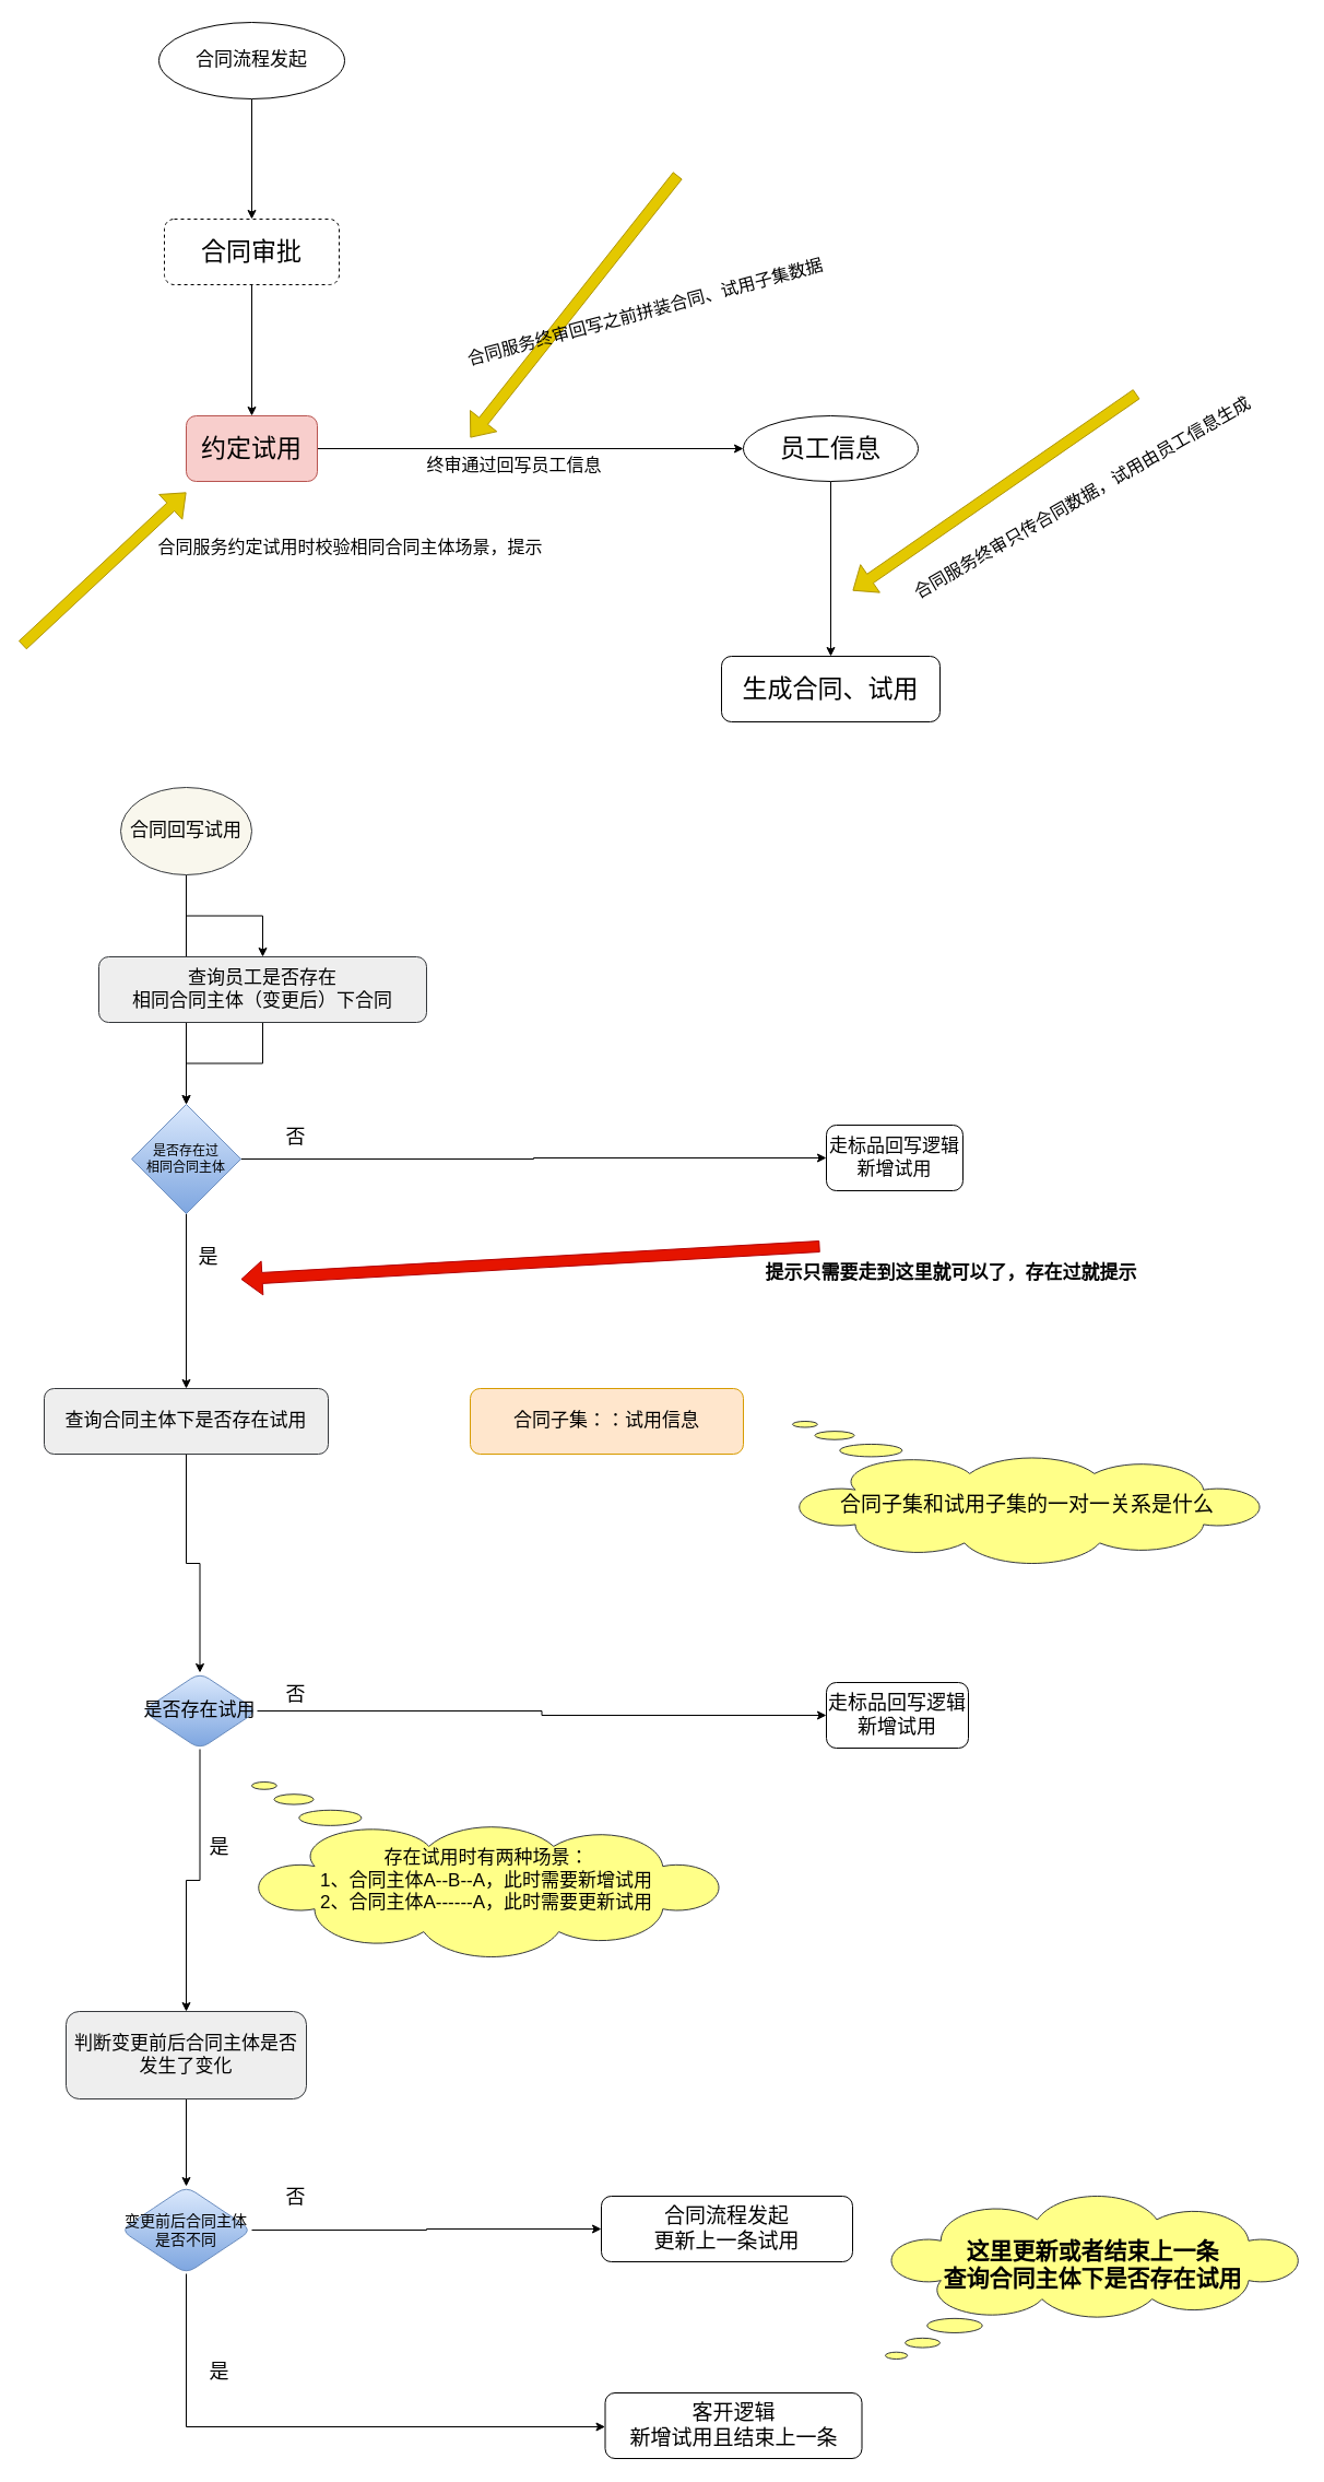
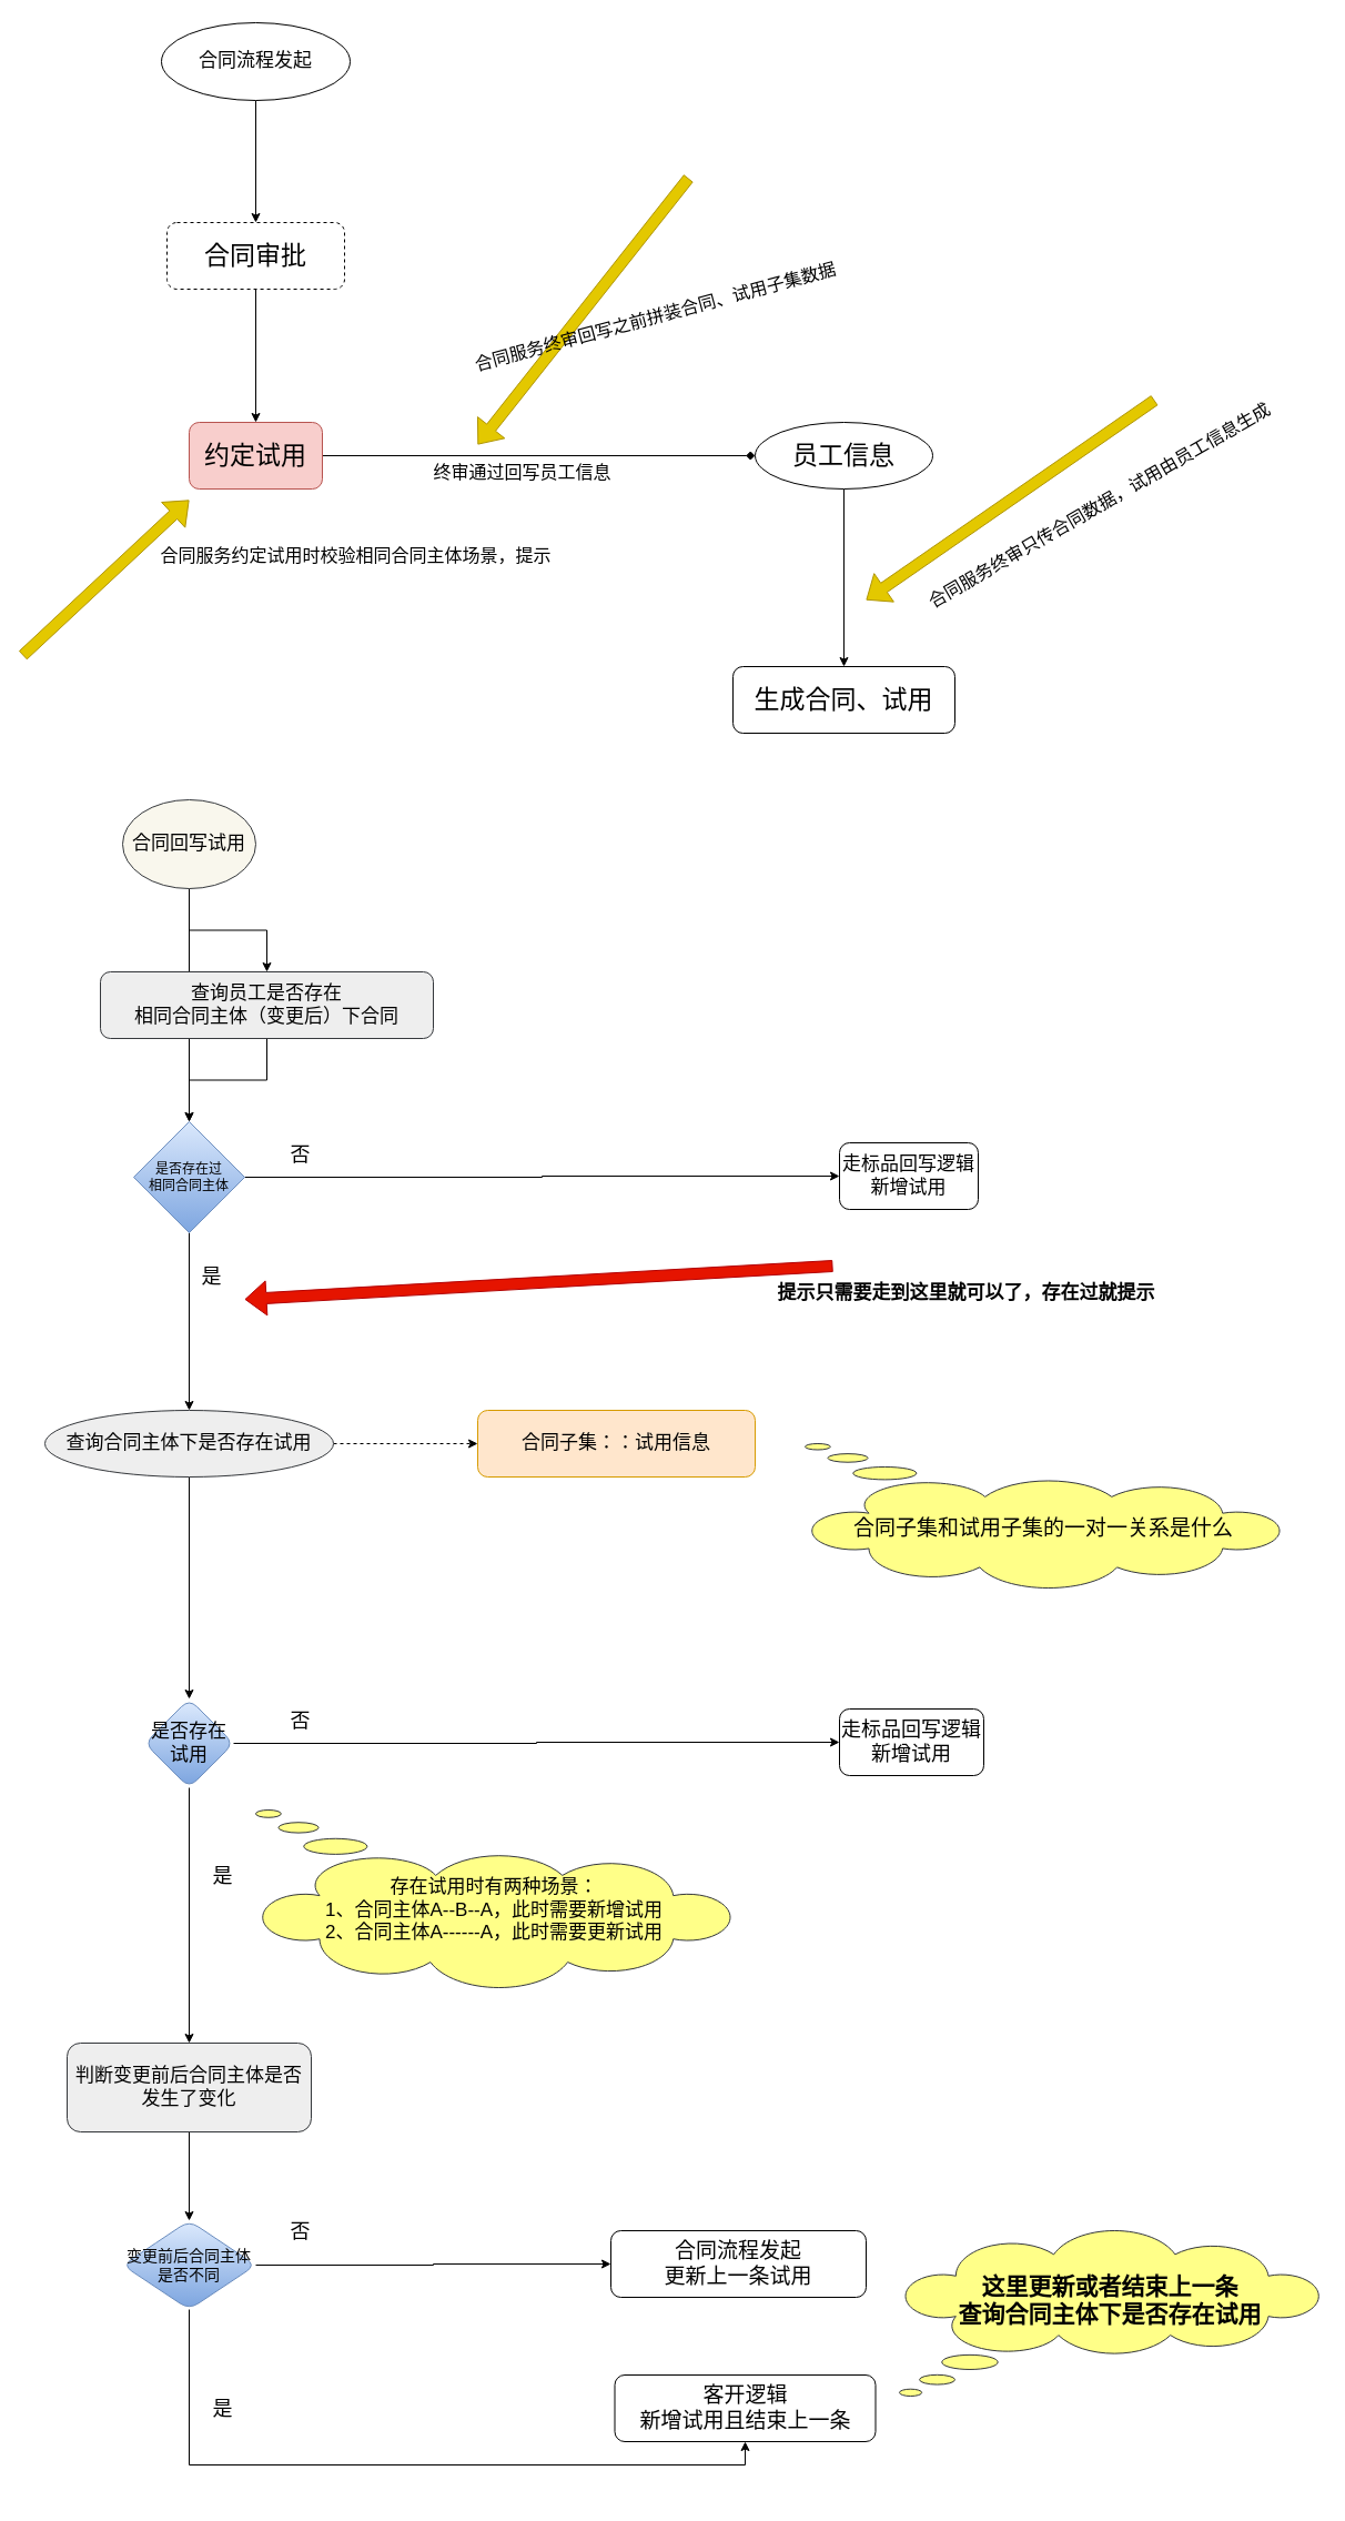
- <mxCell id="4" style="edgeStyle=orthogonalEdgeStyle;rounded=0;orthogonalLoop=1;jettySize=auto;html=1;" edge="1" parent="1" source="5" target="7"><mxGeometry relative="1" as="geometry"><mxPoint x="690" y="410" as="targetPoint" /></mxGeometry></mxCell>
+ <mxCell id="4" style="edgeStyle=orthogonalEdgeStyle;rounded=0;orthogonalLoop=1;jettySize=auto;html=1;endArrow=diamond;" edge="1" parent="1" source="5" target="7"><mxGeometry relative="1" as="geometry"><mxPoint x="690" y="410" as="targetPoint" /></mxGeometry></mxCell>
- <mxCell id="23" value="查询合同主体下是否存在试用" style="rounded=1;whiteSpace=wrap;html=1;fontSize=17;fillColor=#eeeeee;strokeColor=#36393d;" vertex="1" parent="1"><mxGeometry x="40" y="1270" width="260" height="60" as="geometry" /></mxCell>
+ <mxCell id="23" value="查询合同主体下是否存在试用" style="ellipse;whiteSpace=wrap;html=1;fontSize=17;fillColor=#eeeeee;strokeColor=#36393d;" vertex="1" parent="1"><mxGeometry x="40" y="1270" width="260" height="60" as="geometry" /></mxCell>
+ <mxCell id="22" style="edgeStyle=orthogonalEdgeStyle;rounded=0;orthogonalLoop=1;jettySize=auto;html=1;dashed=1;" edge="1" parent="1" source="23" target="27"><mxGeometry relative="1" as="geometry" /></mxCell>
- <mxCell id="26" value="是否存在试用" style="rhombus;whiteSpace=wrap;html=1;fontSize=17;rounded=1;fillColor=#dae8fc;gradientColor=#7ea6e0;strokeColor=#6c8ebf;" vertex="1" parent="1"><mxGeometry x="130" y="1530" width="105" height="70" as="geometry" /></mxCell>
+ <mxCell id="26" value="是否存在试用" style="rhombus;whiteSpace=wrap;html=1;fontSize=17;rounded=1;fillColor=#dae8fc;gradientColor=#7ea6e0;strokeColor=#6c8ebf;" vertex="1" parent="1"><mxGeometry x="130" y="1530" width="80" height="80" as="geometry" /></mxCell>
- <mxCell id="49" value="&lt;span style=&quot;font-size: 19px;&quot;&gt;客开逻辑&lt;br style=&quot;font-size: 19px;&quot;&gt;新增试用且结束上一条&lt;/span&gt;" style="whiteSpace=wrap;html=1;fontSize=19;rounded=1;" vertex="1" parent="1"><mxGeometry x="553.5" y="2189" width="235" height="60" as="geometry" /></mxCell>
+ <mxCell id="49" value="&lt;span style=&quot;font-size: 19px;&quot;&gt;客开逻辑&lt;br style=&quot;font-size: 19px;&quot;&gt;新增试用且结束上一条&lt;/span&gt;" style="whiteSpace=wrap;html=1;fontSize=19;rounded=1;" vertex="1" parent="1"><mxGeometry x="553.5" y="2139" width="235" height="60" as="geometry" /></mxCell>
